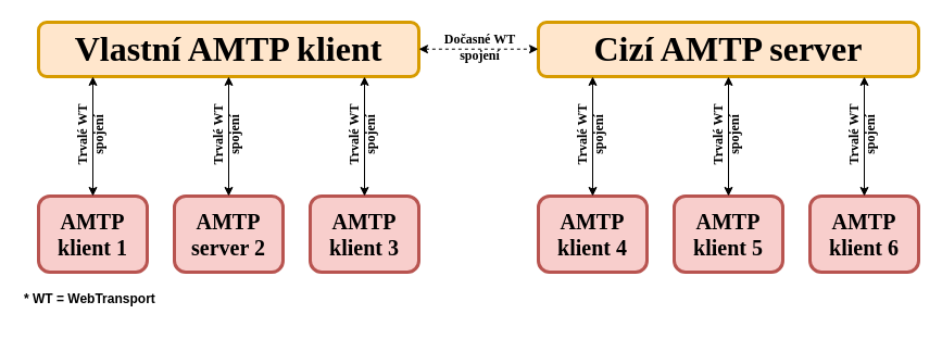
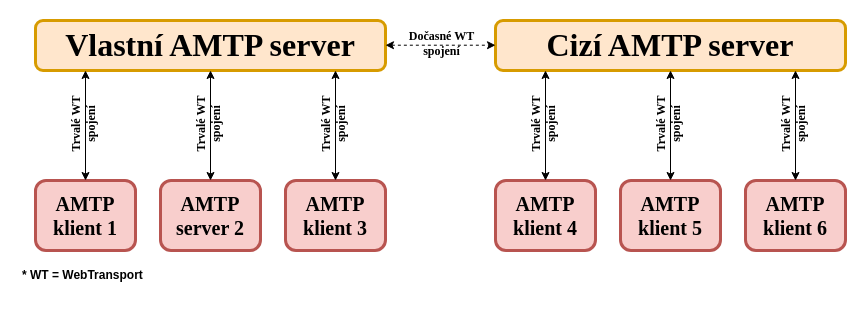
- <mxCell id="3" value="Vlastní AMTP klient" style="text;html=1;align=center;verticalAlign=middle;whiteSpace=wrap;rounded=0;fontSize=32;fontStyle=1;fontFamily=Ubuntu;fontSource=https%3A%2F%2Ffonts.googleapis.com%2Fcss%3Ffamily%3DUbuntu;" parent="1" vertex="1"><mxGeometry y="30" width="350" height="30" as="geometry" x="35" /></mxCell>
+ <mxCell id="3" value="Vlastní AMTP server" style="text;html=1;align=center;verticalAlign=middle;whiteSpace=wrap;rounded=0;fontSize=32;fontStyle=1;fontFamily=Ubuntu;fontSource=https%3A%2F%2Ffonts.googleapis.com%2Fcss%3Ffamily%3DUbuntu;" parent="1" vertex="1"><mxGeometry y="30" width="350" height="30" as="geometry" x="35" /></mxCell>
